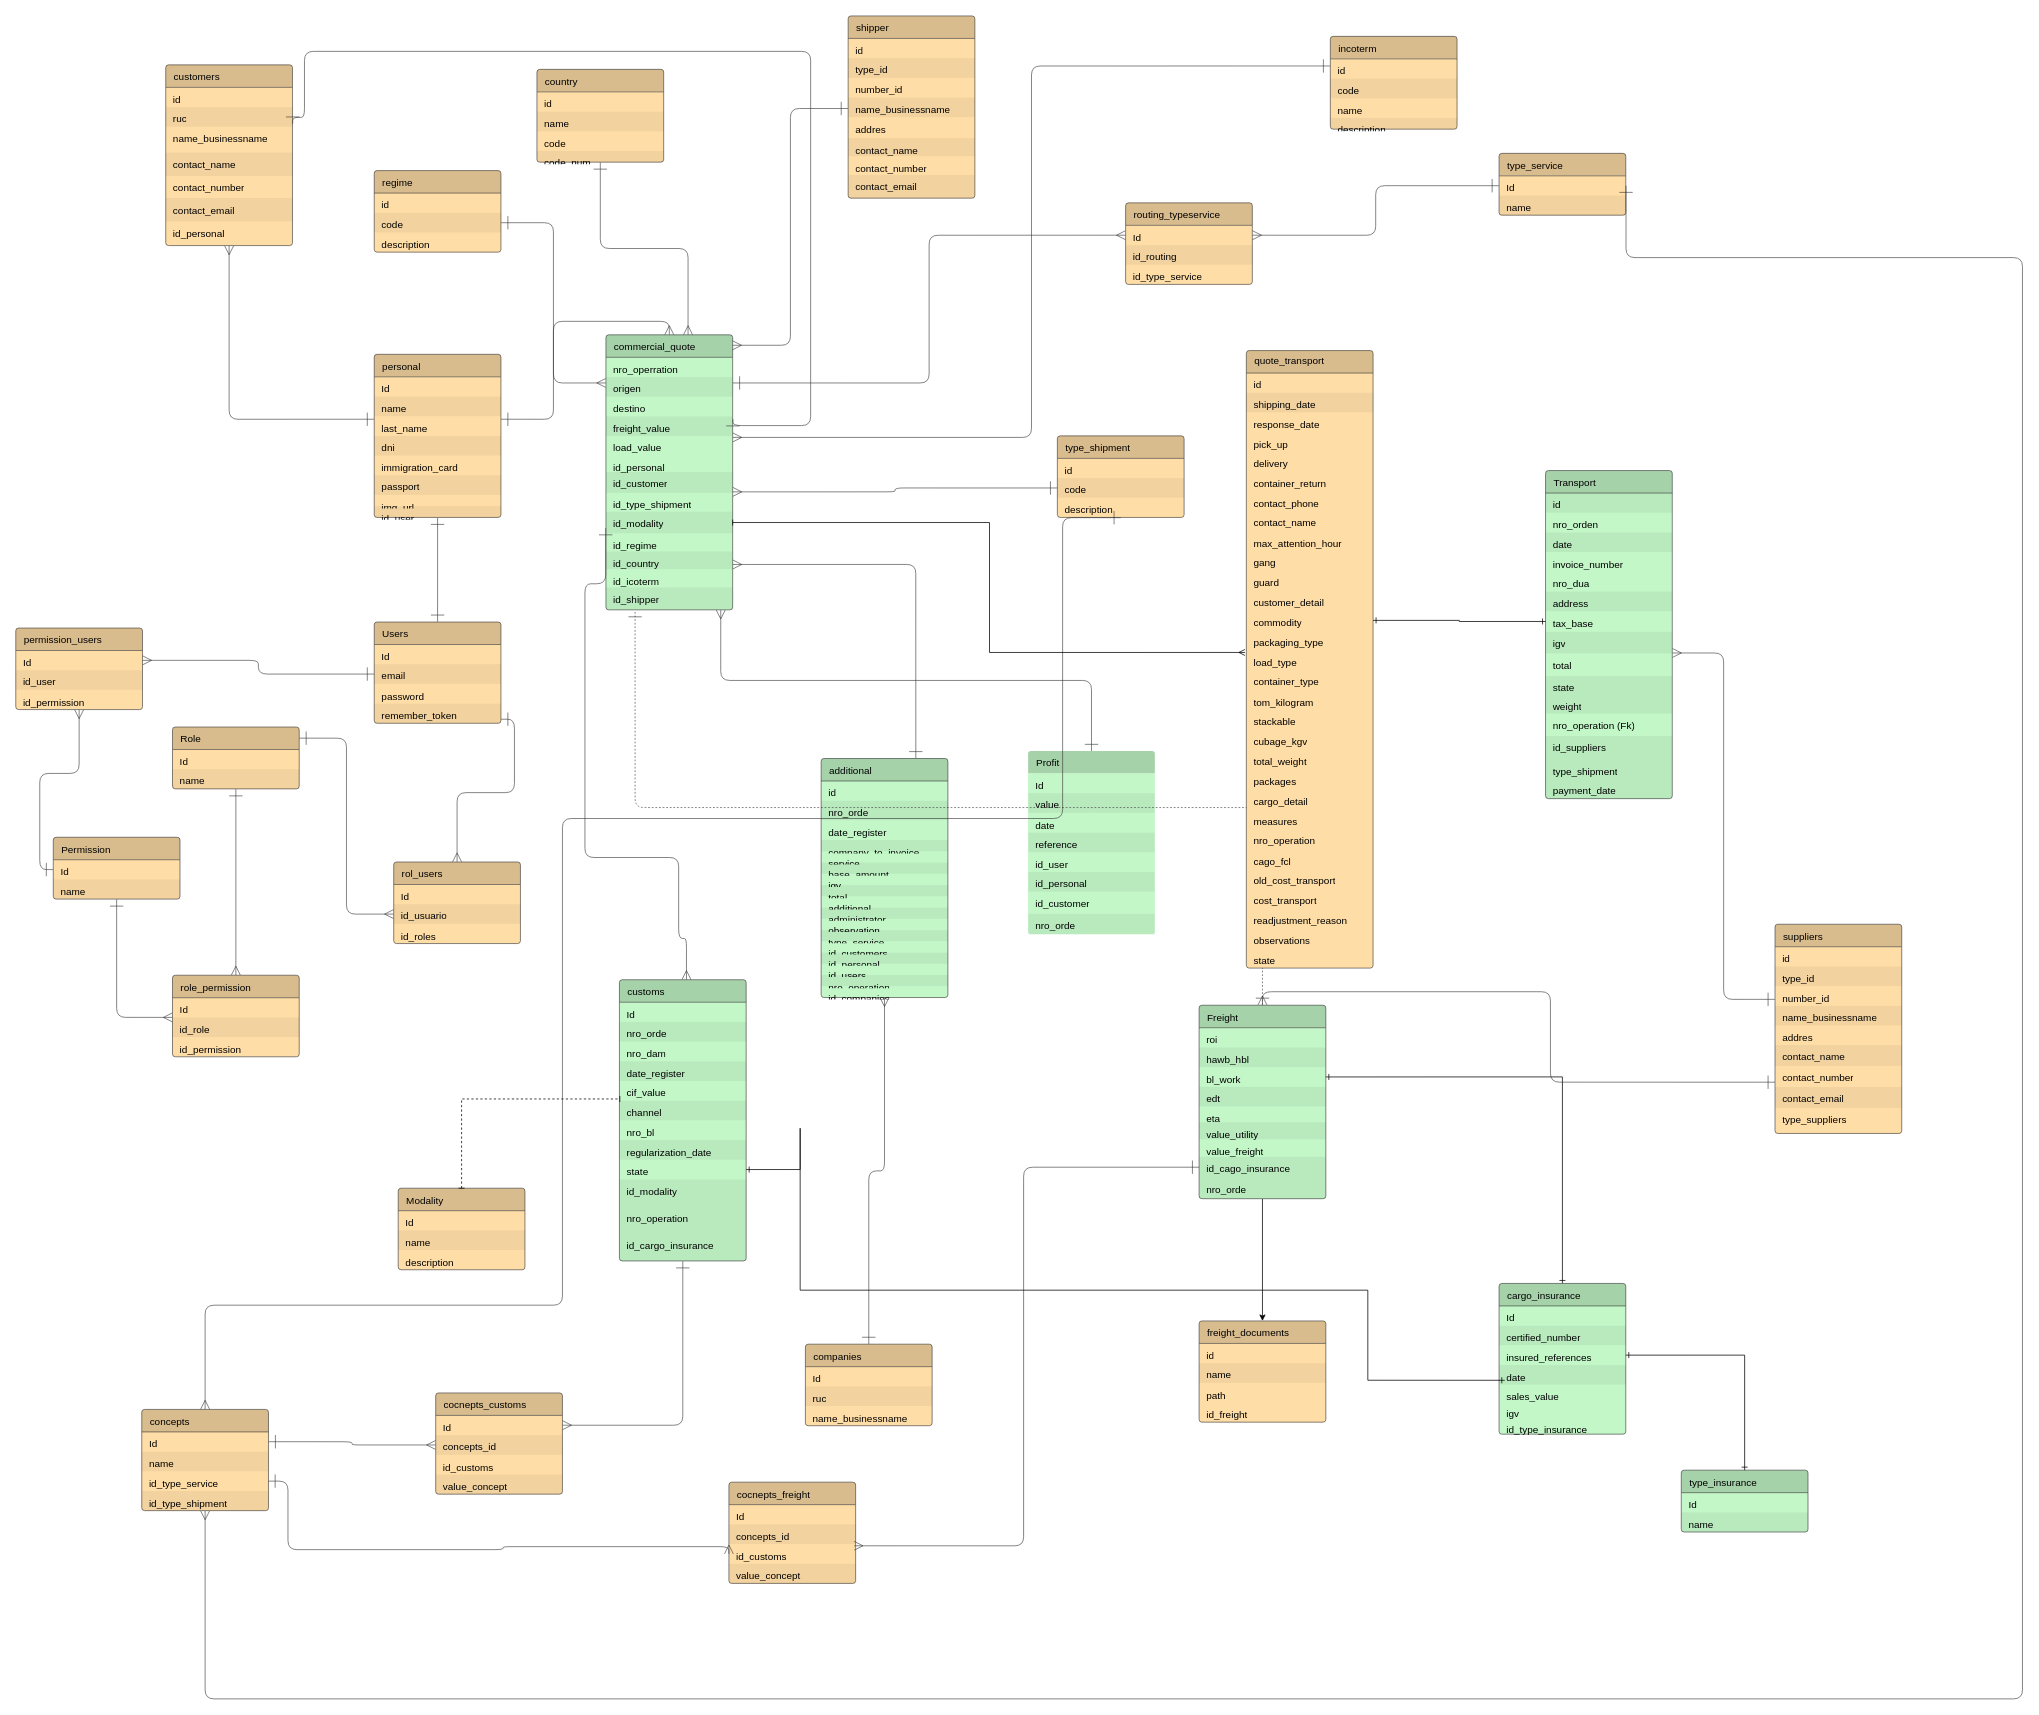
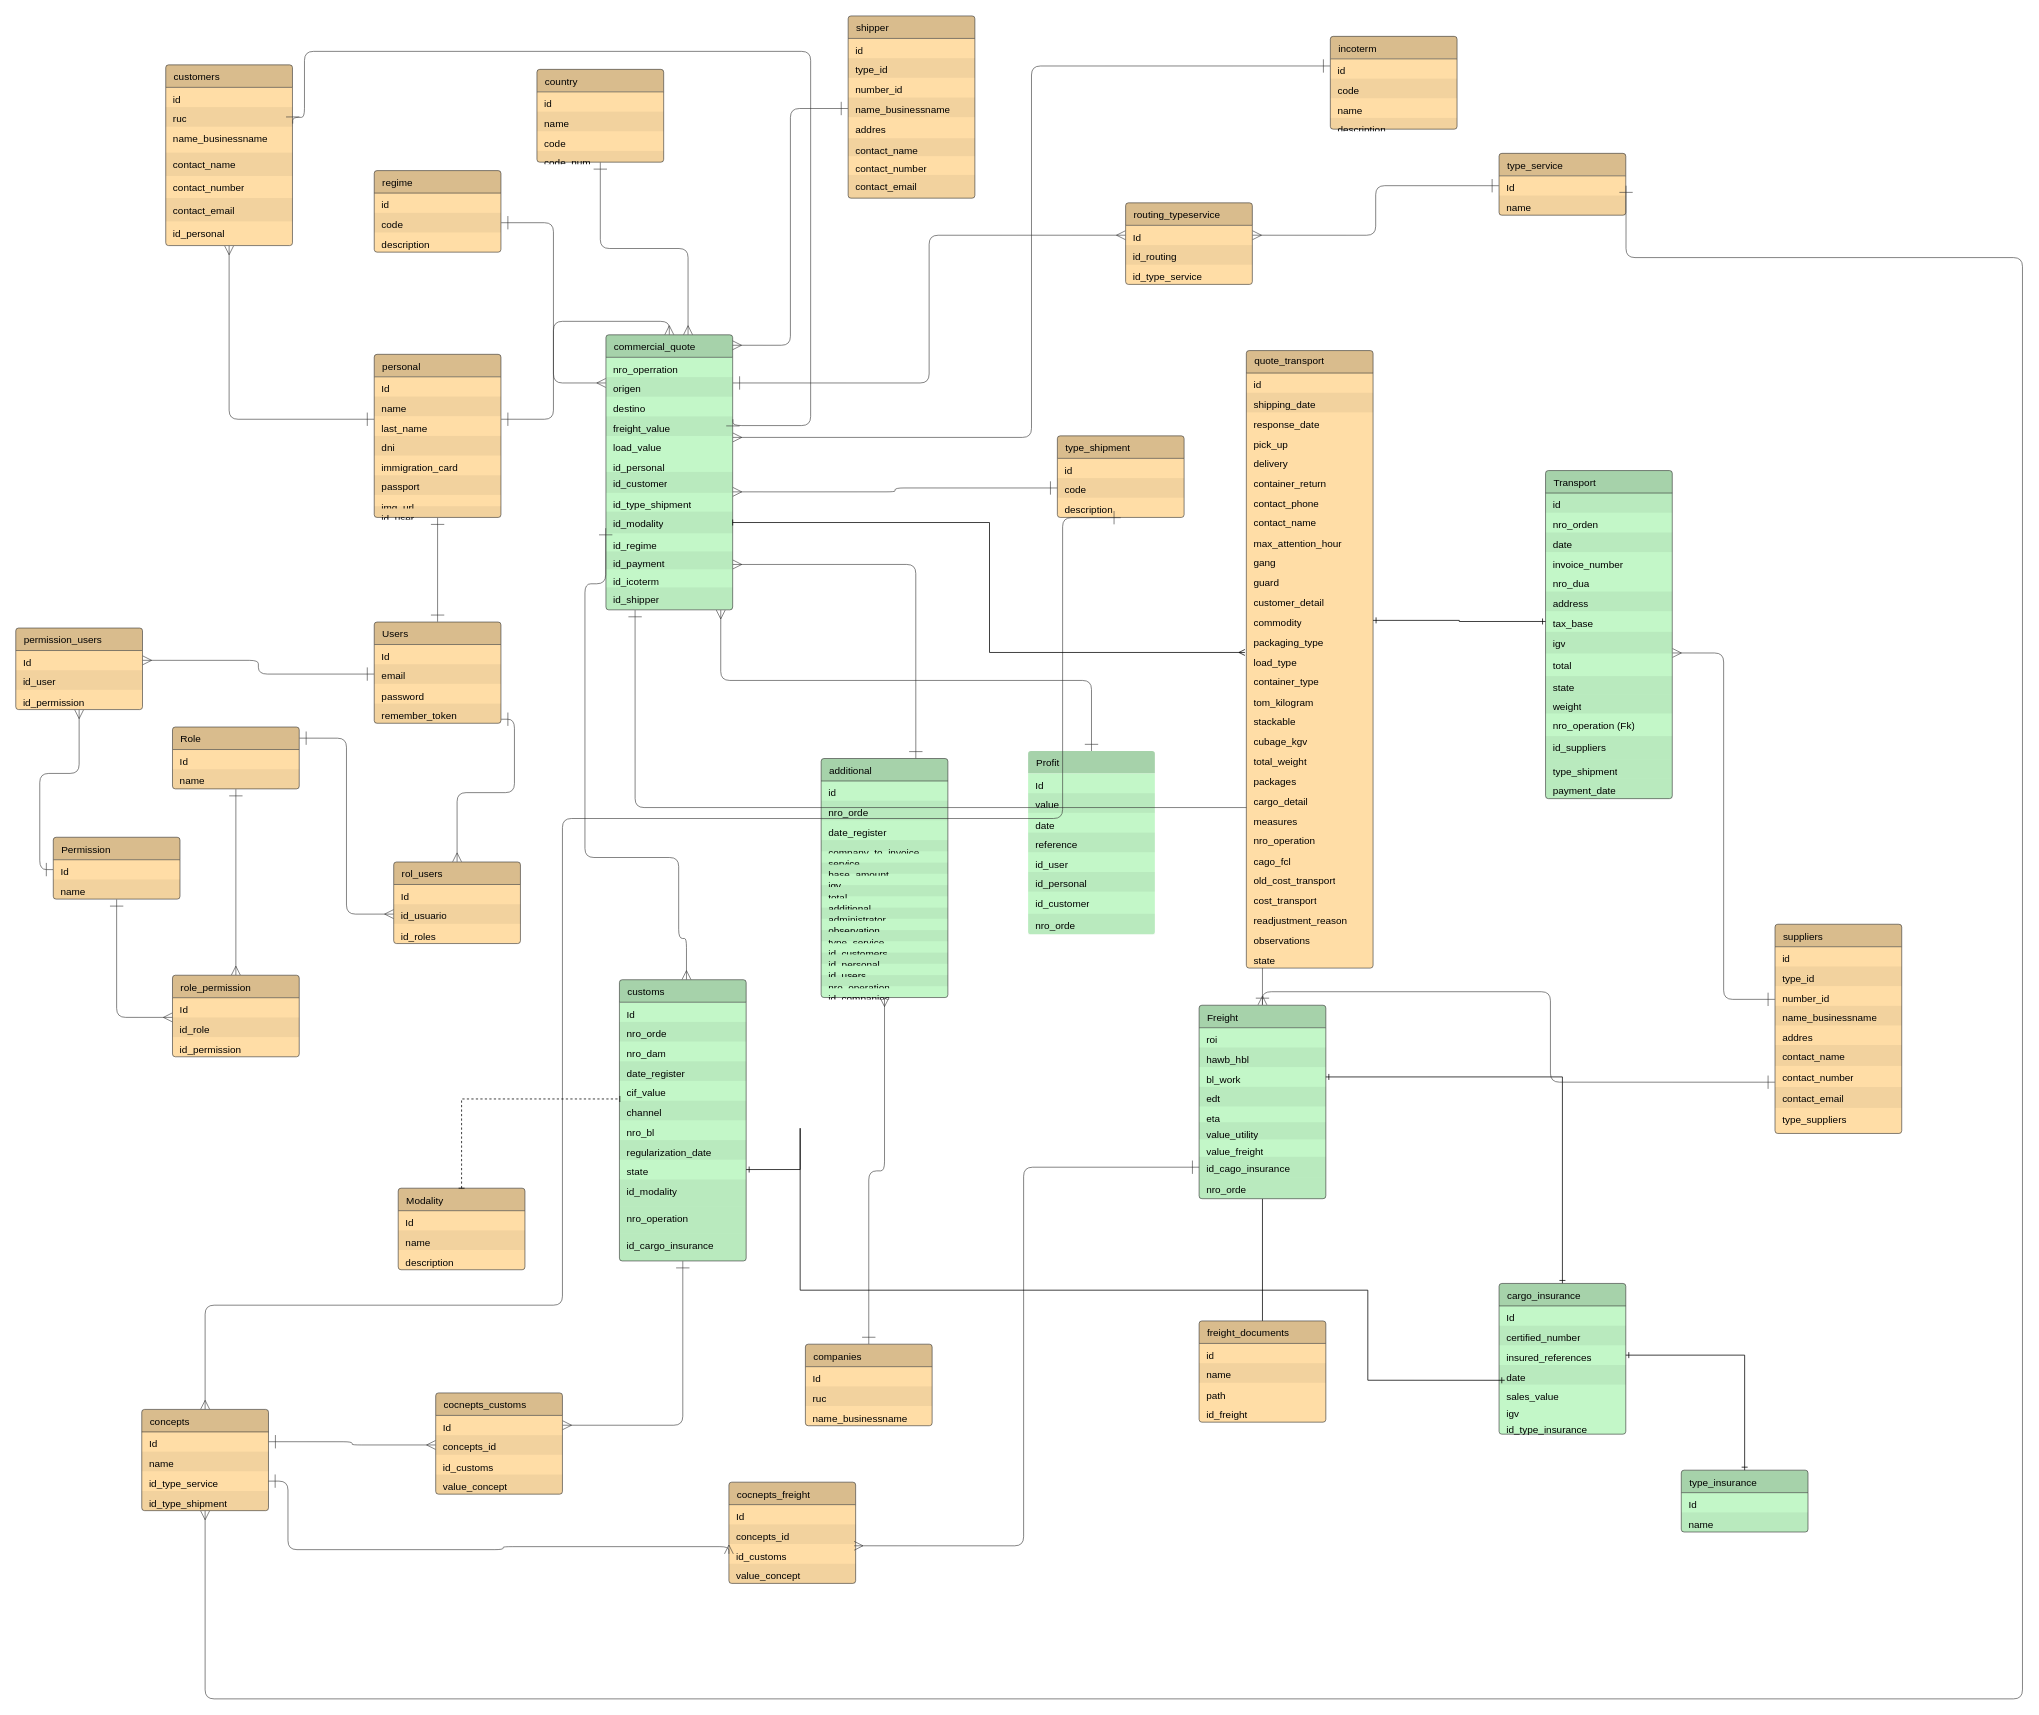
- <mxCell id="126" value="id_country" style="part=1;resizeHeight=0;strokeColor=none;align=left;verticalAlign=top;overflow=hidden;rotatable=0;points=[[0,0.5],[1,0.5]];portConstraint=eastwest;html=1;whiteSpace=wrap;#c3f7c8whiteSpace=wrap;fontSize=13.3;spacingLeft=8.4;spacingRight=8.4;spacingTop=2.4;fillColor=#000000;opacity=5;" parent="115" vertex="1"><mxGeometry y="288.75" width="169" height="24" as="geometry" /></mxCell>
+ <mxCell id="126" value="id_payment" style="part=1;resizeHeight=0;strokeColor=none;align=left;verticalAlign=top;overflow=hidden;rotatable=0;points=[[0,0.5],[1,0.5]];portConstraint=eastwest;html=1;whiteSpace=wrap;#c3f7c8whiteSpace=wrap;fontSize=13.3;spacingLeft=8.4;spacingRight=8.4;spacingTop=2.4;fillColor=#000000;opacity=5;" parent="115" vertex="1"><mxGeometry y="288.75" width="169" height="24" as="geometry" /></mxCell>
- <mxCell id="159" value="" style="html=1;jettySize=18;whiteSpace=wrap;fontSize=13;strokeColor=#333333;strokeOpacity=100;strokeWidth=0.8;rounded=1;arcSize=24;edgeStyle=orthogonalEdgeStyle;startArrow=ERone;startSize=16;endArrow=ERone;endSize=16;exitX=0.5;exitY=-0.002;exitPerimeter=0;entryX=0.23;entryY=1.001;entryPerimeter=0;lucidId=~o5izKy_hxBG;dashed=1;" parent="1" source="74" target="115" edge="1"><mxGeometry width="100" height="100" relative="1" as="geometry"><Array as="points" /></mxGeometry></mxCell>
+ <mxCell id="159" value="" style="html=1;jettySize=18;whiteSpace=wrap;fontSize=13;strokeColor=#333333;strokeOpacity=100;strokeWidth=0.8;rounded=1;arcSize=24;edgeStyle=orthogonalEdgeStyle;startArrow=ERone;startSize=16;endArrow=ERone;endSize=16;exitX=0.5;exitY=-0.002;exitPerimeter=0;entryX=0.23;entryY=1.001;entryPerimeter=0;lucidId=~o5izKy_hxBG;" parent="1" source="74" target="115" edge="1"><mxGeometry width="100" height="100" relative="1" as="geometry"><Array as="points" /></mxGeometry></mxCell>
- <mxCell id="73" style="edgeStyle=orthogonalEdgeStyle;rounded=0;orthogonalLoop=1;jettySize=auto;html=1;entryX=0.5;entryY=0;entryDx=0;entryDy=0;" parent="1" source="74" target="282" edge="1"><mxGeometry relative="1" as="geometry" /></mxCell>
+ <mxCell id="73" style="edgeStyle=orthogonalEdgeStyle;rounded=0;orthogonalLoop=1;jettySize=auto;html=1;entryX=0.5;entryY=0;entryDx=0;entryDy=0;endArrow=none;" parent="1" source="74" target="282" edge="1"><mxGeometry relative="1" as="geometry" /></mxCell>
